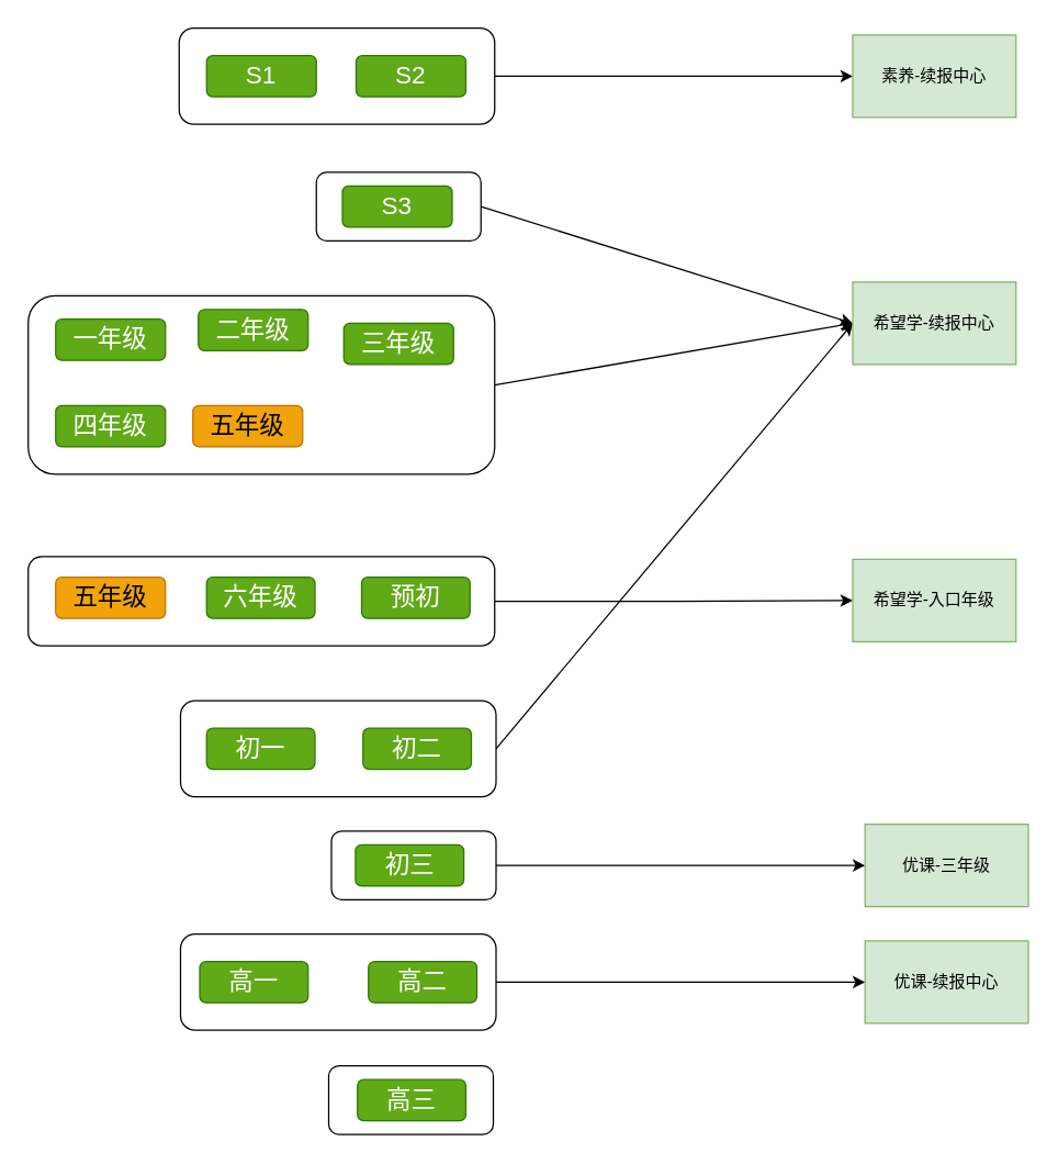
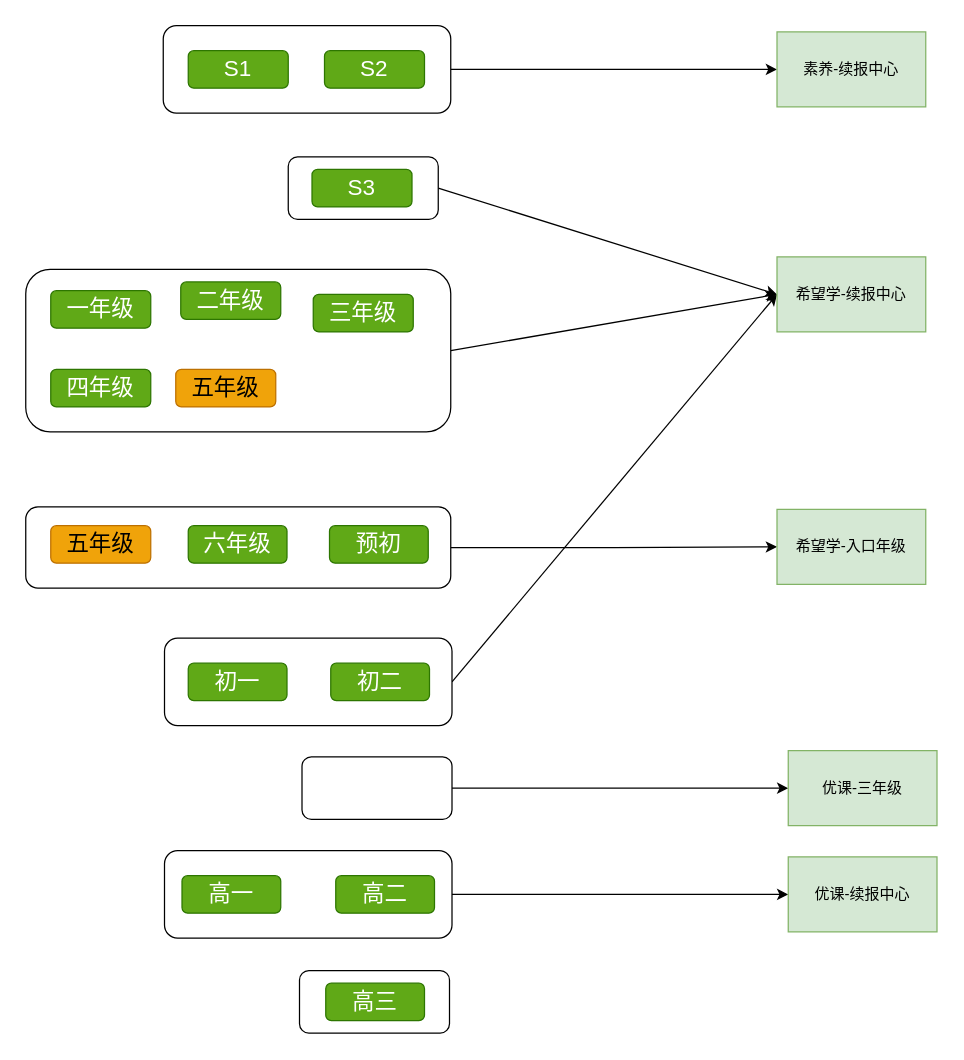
- <mxCell id="36" value="&lt;span style=&quot;font-size: 18px;&quot;&gt;初三&lt;/span&gt;" style="rounded=1;whiteSpace=wrap;html=1;fillColor=#60a917;fontColor=#ffffff;strokeColor=#2D7600;" vertex="1" parent="1"><mxGeometry x="258.5" y="615" width="79" height="30" as="geometry" /></mxCell>
